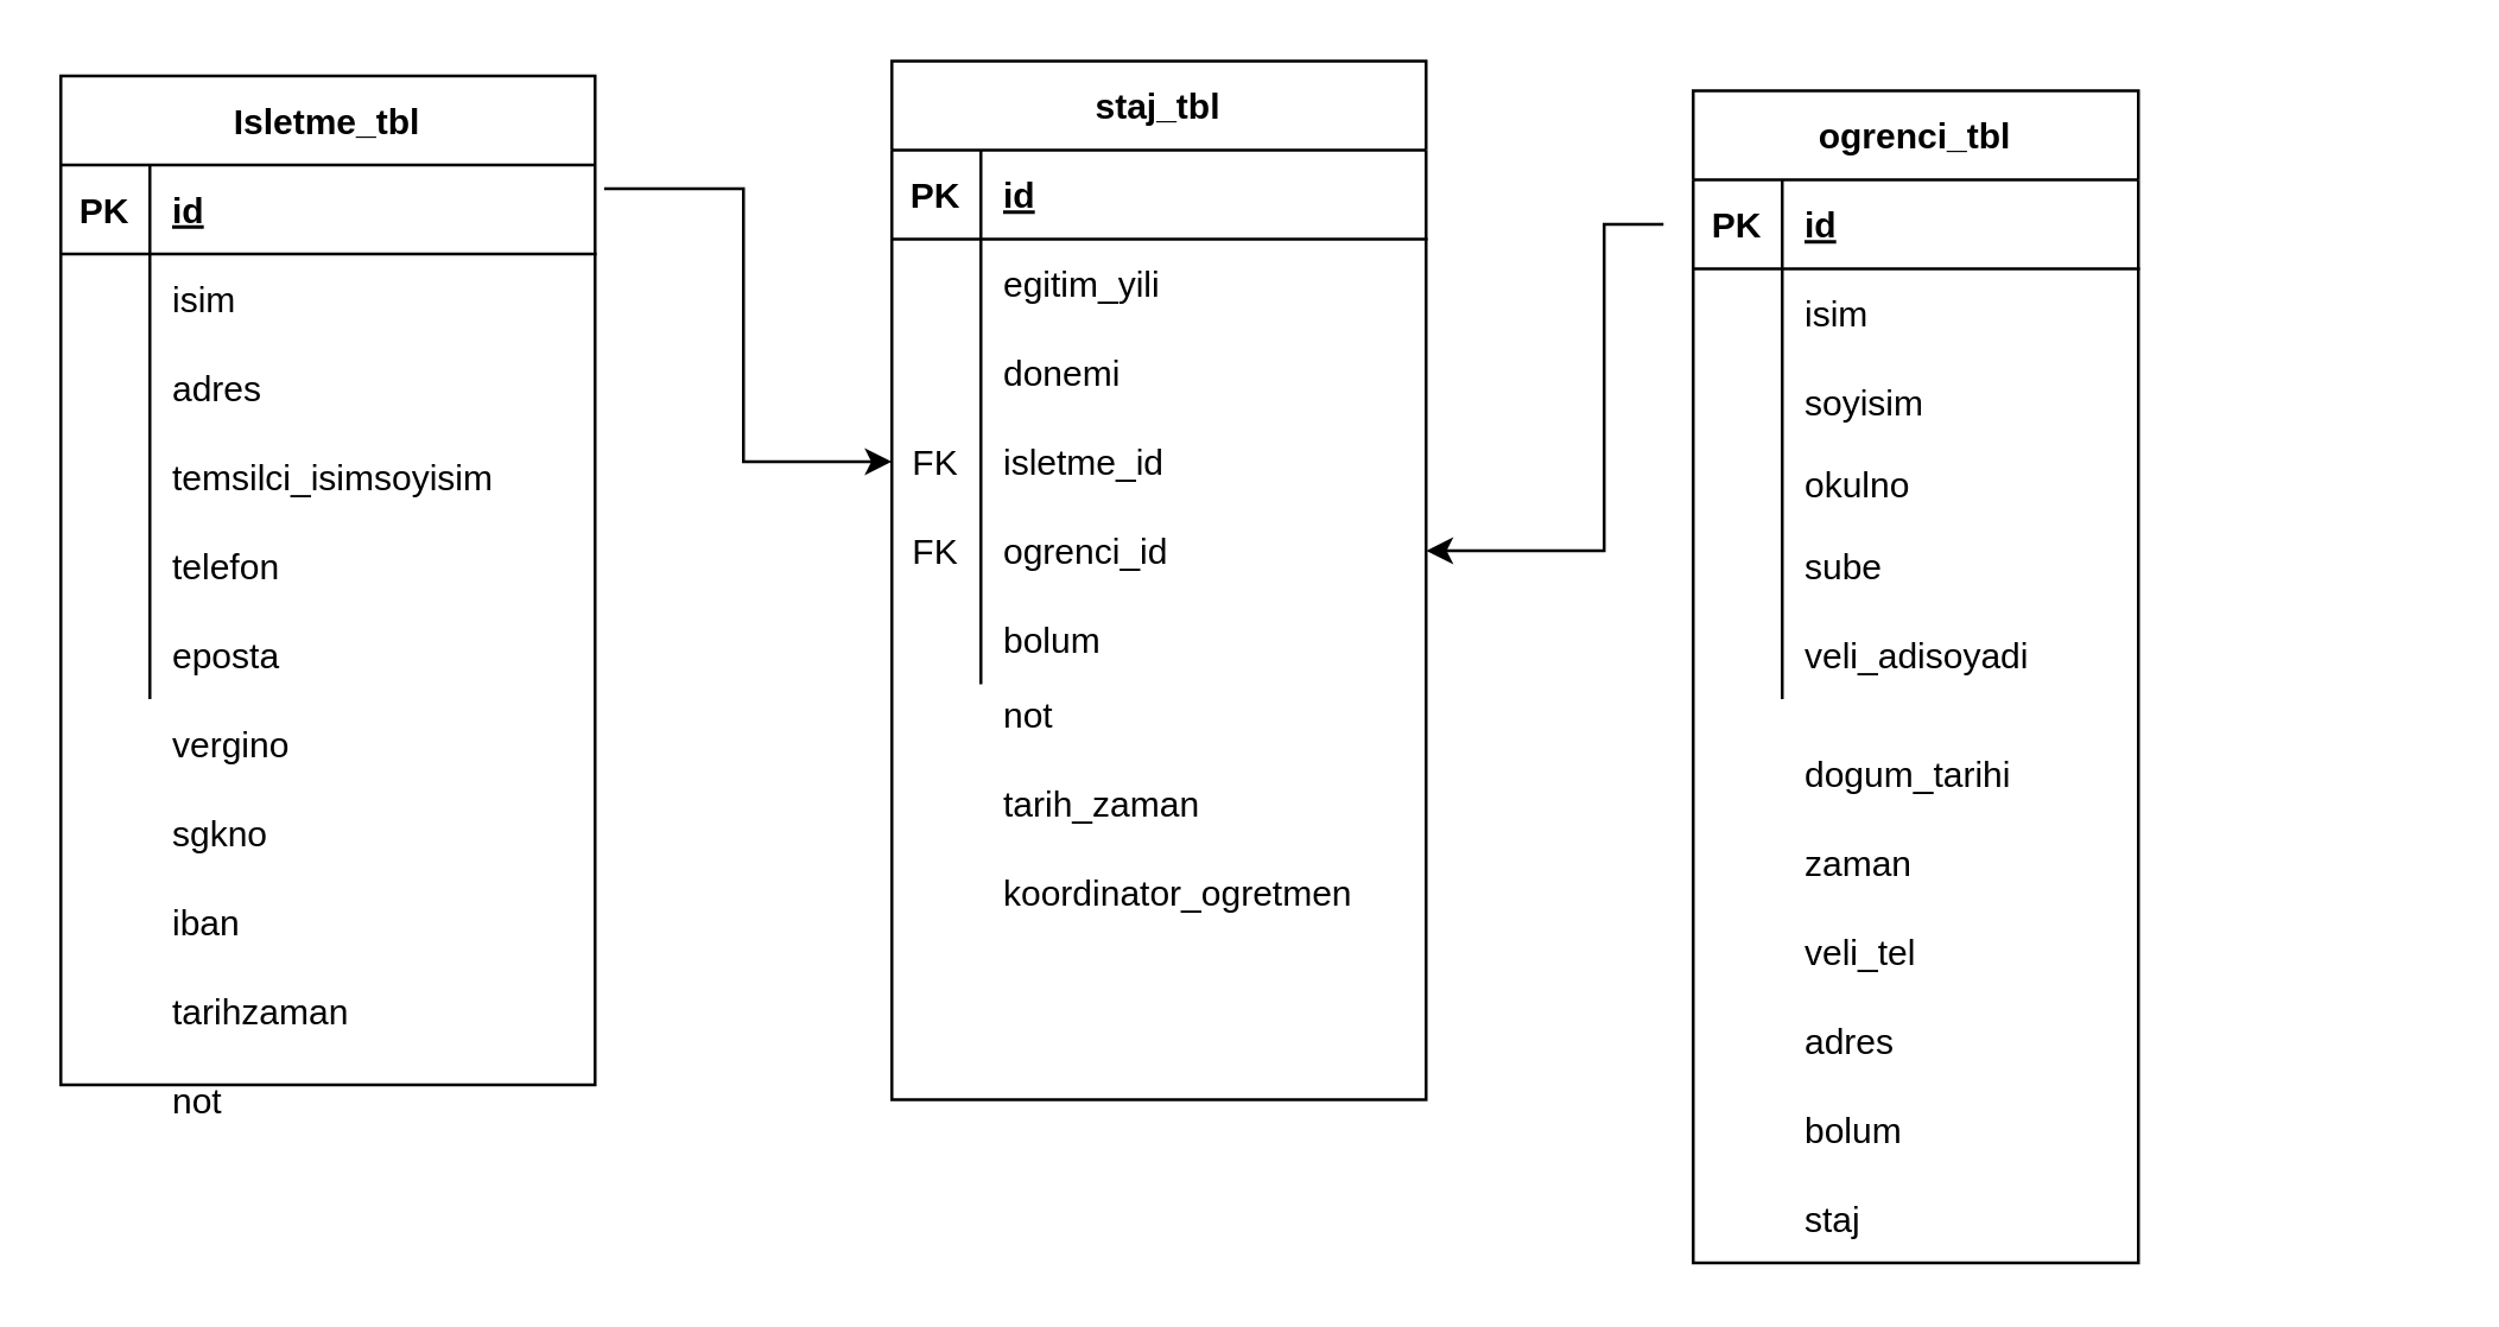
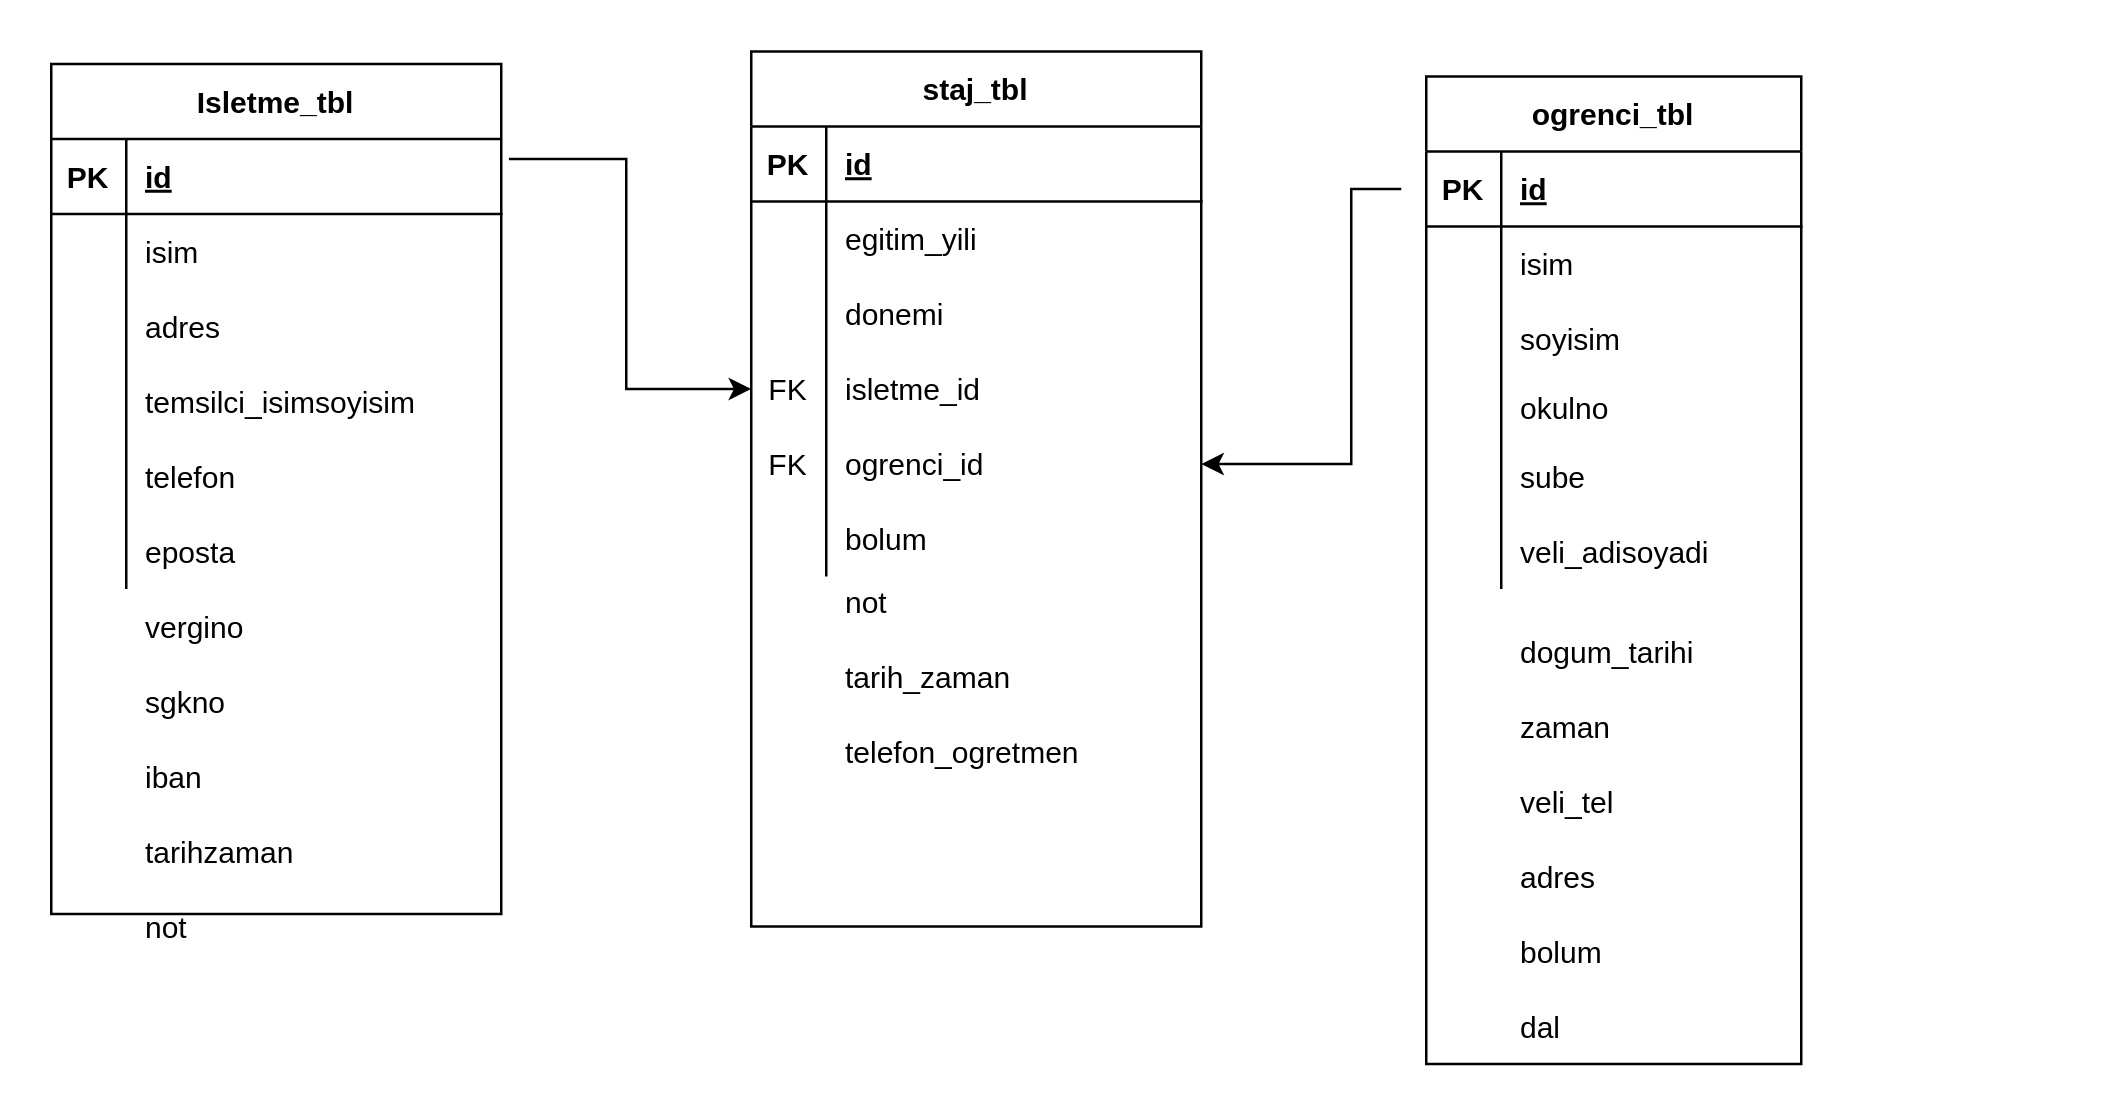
- <mxCell id="74" value="koordinator_ogretmen" style="shape=partialRectangle;overflow=hidden;connectable=0;fillColor=none;top=0;left=0;bottom=0;right=0;align=left;spacingLeft=6;" vertex="1" parent="1"><mxGeometry x="330" y="285" width="150" height="30" as="geometry" /></mxCell>
+ <mxCell id="74" value="telefon_ogretmen" style="shape=partialRectangle;overflow=hidden;connectable=0;fillColor=none;top=0;left=0;bottom=0;right=0;align=left;spacingLeft=6;" vertex="1" parent="1"><mxGeometry x="330" y="285" width="150" height="30" as="geometry" /></mxCell>
- <mxCell id="52" value="staj" style="shape=partialRectangle;overflow=hidden;connectable=0;fillColor=none;top=0;left=0;bottom=0;right=0;align=left;spacingLeft=6;" vertex="1" parent="1"><mxGeometry x="600" y="395" width="220" height="30" as="geometry" /></mxCell>
+ <mxCell id="52" value="dal" style="shape=partialRectangle;overflow=hidden;connectable=0;fillColor=none;top=0;left=0;bottom=0;right=0;align=left;spacingLeft=6;" vertex="1" parent="1"><mxGeometry x="600" y="395" width="220" height="30" as="geometry" /></mxCell>
